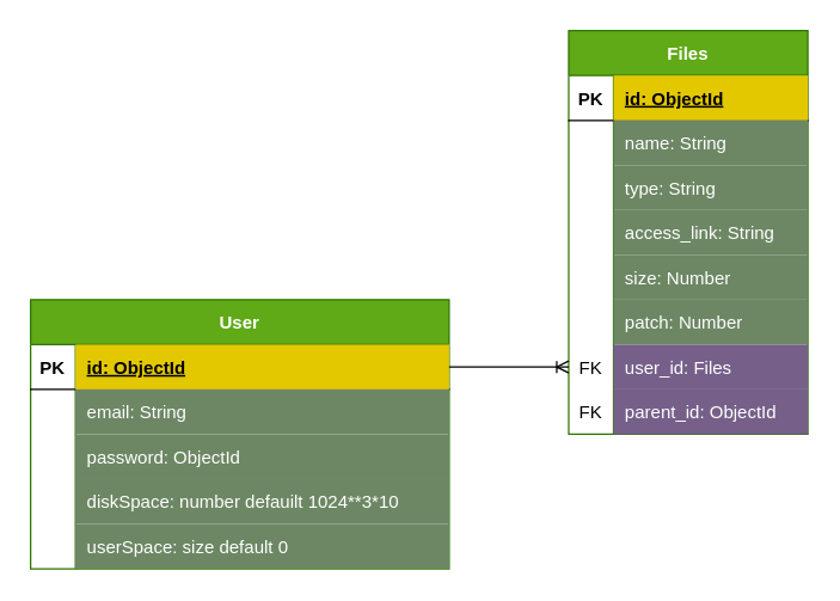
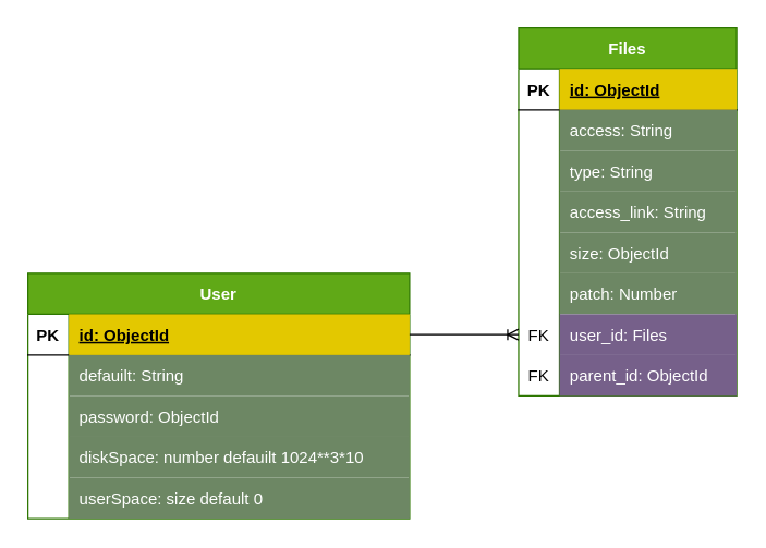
- <mxCell id="24" value="name: String" style="shape=partialRectangle;connectable=0;fillColor=#6d8764;top=0;left=0;bottom=0;right=0;align=left;spacingLeft=6;overflow=hidden;fontColor=#ffffff;strokeColor=#3A5431;" parent="22" vertex="1"><mxGeometry x="30" width="130" height="30" as="geometry"><mxRectangle width="130" height="30" as="alternateBounds" /></mxGeometry></mxCell>
+ <mxCell id="24" value="access: String" style="shape=partialRectangle;connectable=0;fillColor=#6d8764;top=0;left=0;bottom=0;right=0;align=left;spacingLeft=6;overflow=hidden;fontColor=#ffffff;strokeColor=#3A5431;" parent="22" vertex="1"><mxGeometry x="30" width="130" height="30" as="geometry"><mxRectangle width="130" height="30" as="alternateBounds" /></mxGeometry></mxCell>
- <mxCell id="33" value="size: Number" style="shape=partialRectangle;connectable=0;fillColor=#6d8764;top=0;left=0;bottom=0;right=0;align=left;spacingLeft=6;overflow=hidden;fontColor=#ffffff;strokeColor=#3A5431;" parent="31" vertex="1"><mxGeometry x="30" width="130" height="30" as="geometry"><mxRectangle width="130" height="30" as="alternateBounds" /></mxGeometry></mxCell>
+ <mxCell id="33" value="size: ObjectId" style="shape=partialRectangle;connectable=0;fillColor=#6d8764;top=0;left=0;bottom=0;right=0;align=left;spacingLeft=6;overflow=hidden;fontColor=#ffffff;strokeColor=#3A5431;" parent="31" vertex="1"><mxGeometry x="30" width="130" height="30" as="geometry"><mxRectangle width="130" height="30" as="alternateBounds" /></mxGeometry></mxCell>
- <mxCell id="8" value="email: String" style="shape=partialRectangle;connectable=0;fillColor=#6d8764;top=0;left=0;bottom=0;right=0;align=left;spacingLeft=6;overflow=hidden;fontColor=#ffffff;strokeColor=#3A5431;" parent="6" vertex="1"><mxGeometry x="30" width="250" height="30" as="geometry"><mxRectangle width="250" height="30" as="alternateBounds" /></mxGeometry></mxCell>
+ <mxCell id="8" value="defauilt: String" style="shape=partialRectangle;connectable=0;fillColor=#6d8764;top=0;left=0;bottom=0;right=0;align=left;spacingLeft=6;overflow=hidden;fontColor=#ffffff;strokeColor=#3A5431;" parent="6" vertex="1"><mxGeometry x="30" width="250" height="30" as="geometry"><mxRectangle width="250" height="30" as="alternateBounds" /></mxGeometry></mxCell>
